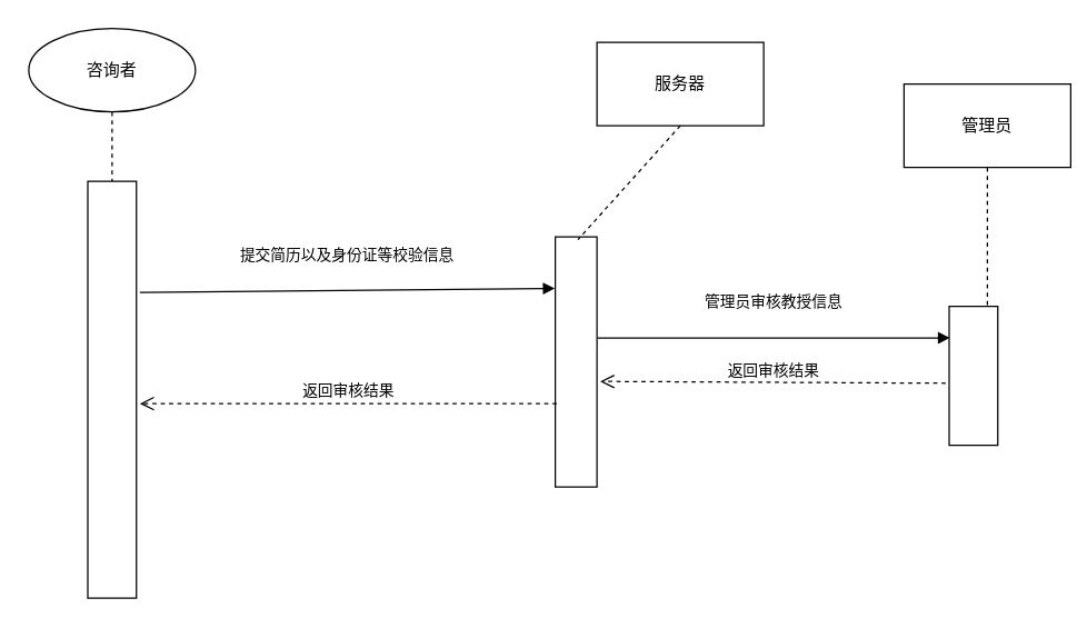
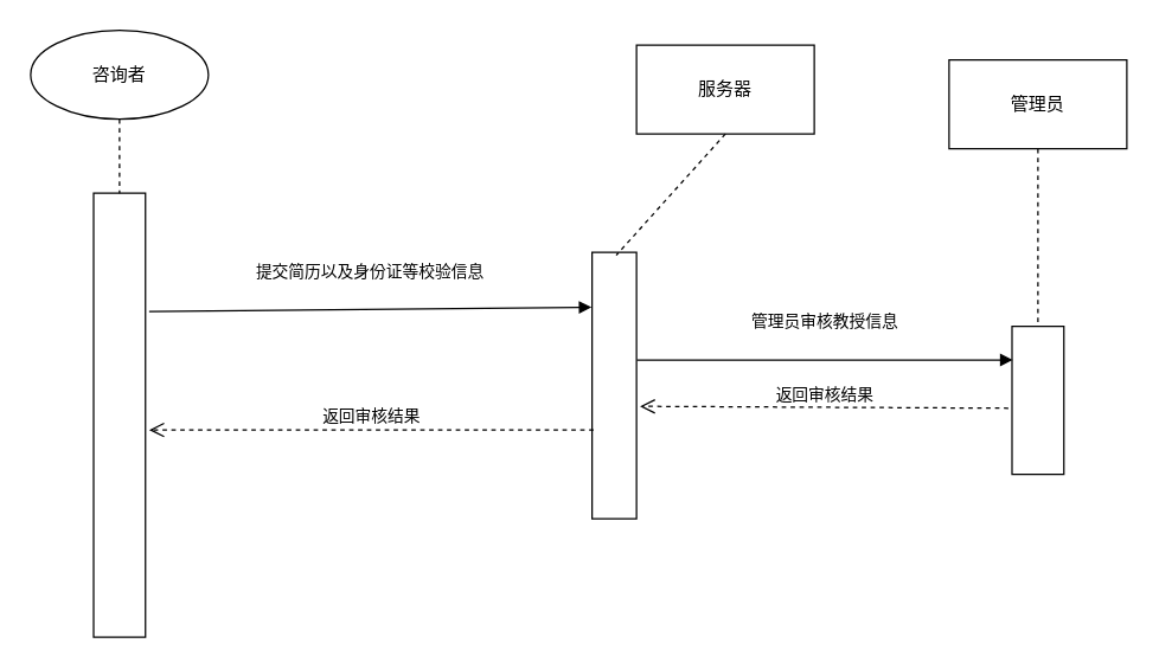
- <mxCell id="4" value="管理员" style="rounded=0;whiteSpace=wrap;html=1;" vertex="1" parent="1"><mxGeometry x="650" y="60" width="120" height="60" as="geometry" /></mxCell>
+ <mxCell id="4" value="管理员" style="rounded=0;whiteSpace=wrap;html=1;" vertex="1" parent="1"><mxGeometry x="640" y="40" width="120" height="60" as="geometry" /></mxCell>
